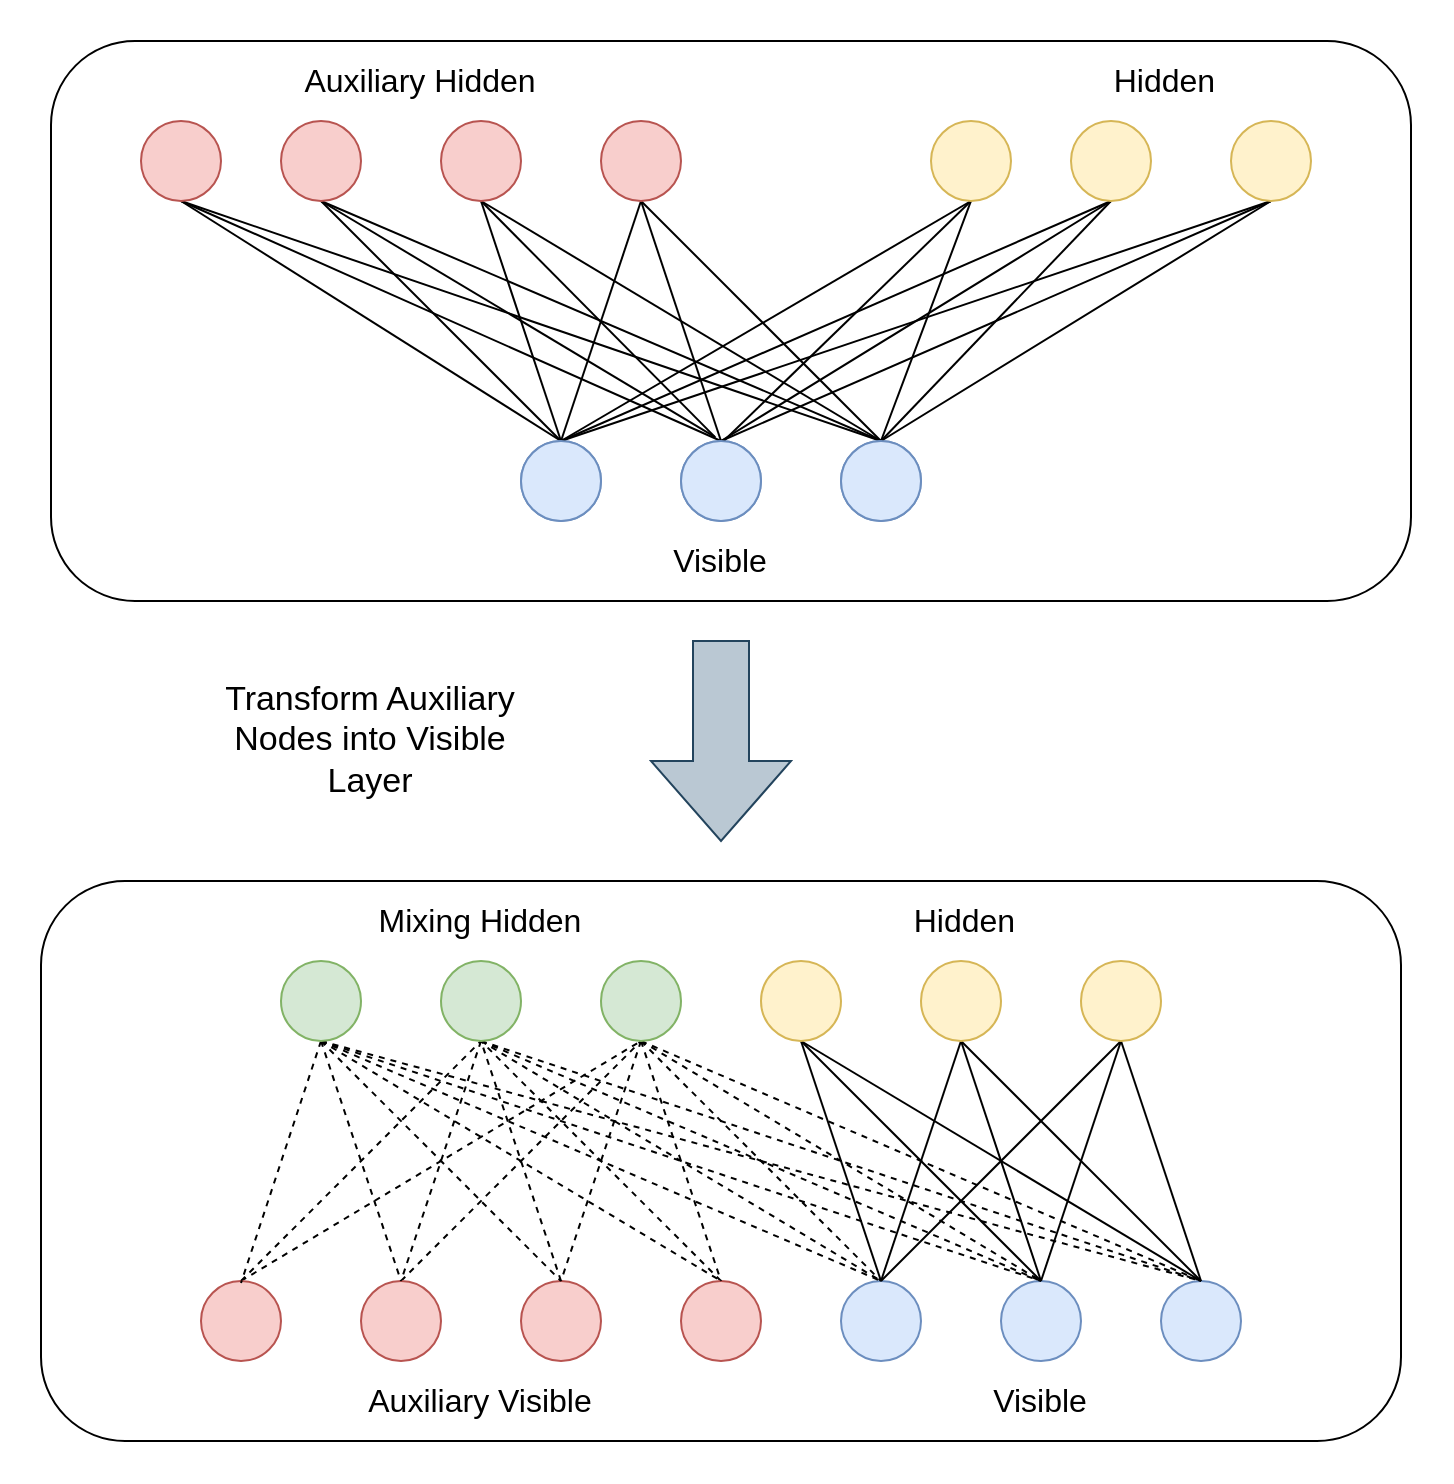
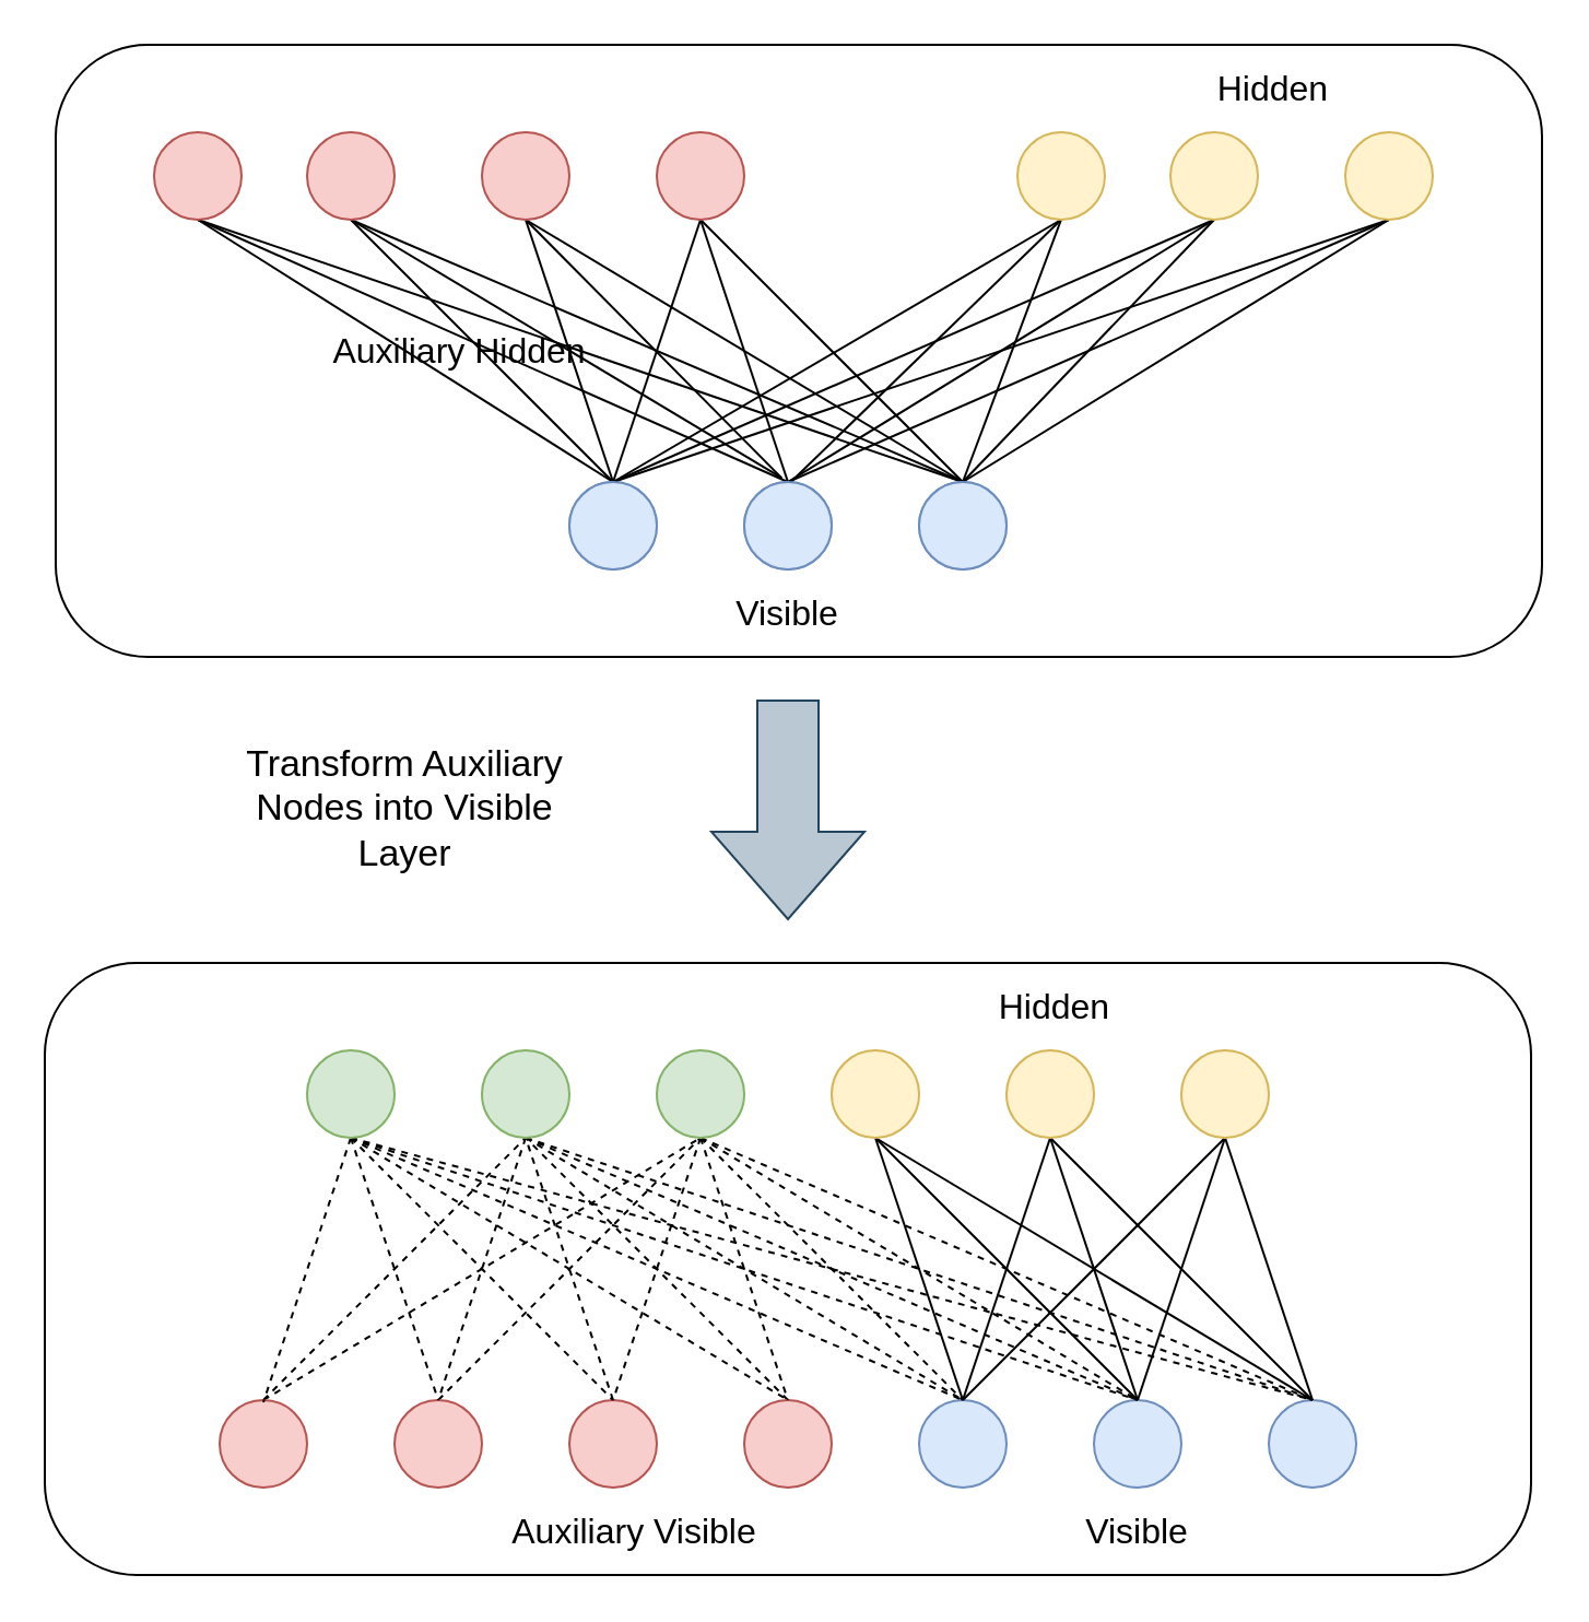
- <mxCell id="81" value="Auxiliary Hidden" style="text;html=1;strokeColor=none;fillColor=none;align=center;verticalAlign=middle;whiteSpace=wrap;rounded=0;fontSize=16;" vertex="1" parent="1"><mxGeometry x="130" y="30" width="160" height="20" as="geometry" /></mxCell>
+ <mxCell id="81" value="Auxiliary Hidden" style="text;html=1;strokeColor=none;fillColor=none;align=center;verticalAlign=middle;whiteSpace=wrap;rounded=0;fontSize=16;" vertex="1" parent="1"><mxGeometry x="130" y="150" width="160" height="20" as="geometry" /></mxCell>
- <mxCell id="87" value="Mixing Hidden" style="text;html=1;strokeColor=none;fillColor=none;align=center;verticalAlign=middle;whiteSpace=wrap;rounded=0;fontSize=16;" vertex="1" parent="1"><mxGeometry x="160" y="450" width="160" height="20" as="geometry" /></mxCell>
- <mxCell id="84" value="Auxiliary Visible" style="text;html=1;strokeColor=none;fillColor=none;align=center;verticalAlign=middle;whiteSpace=wrap;rounded=0;fontSize=16;" vertex="1" parent="1"><mxGeometry x="160" y="690" width="160" height="20" as="geometry" /></mxCell>
+ <mxCell id="84" value="Auxiliary Visible" style="text;html=1;strokeColor=none;fillColor=none;align=center;verticalAlign=middle;whiteSpace=wrap;rounded=0;fontSize=16;" vertex="1" parent="1"><mxGeometry x="210" y="690" width="160" height="20" as="geometry" /></mxCell>
